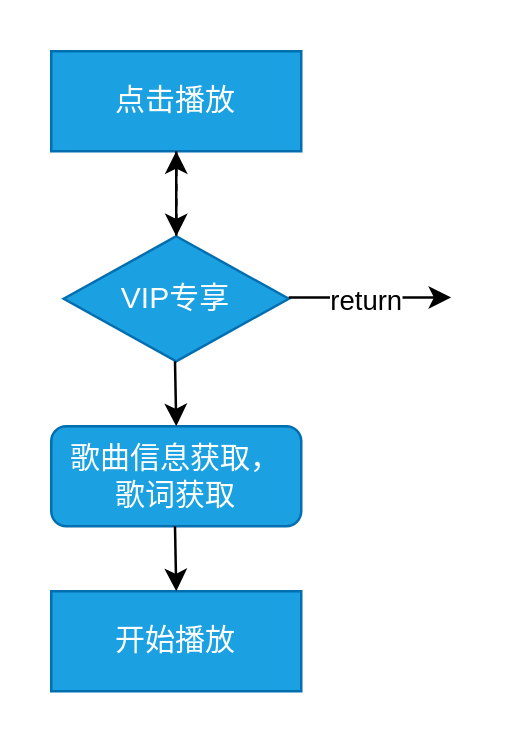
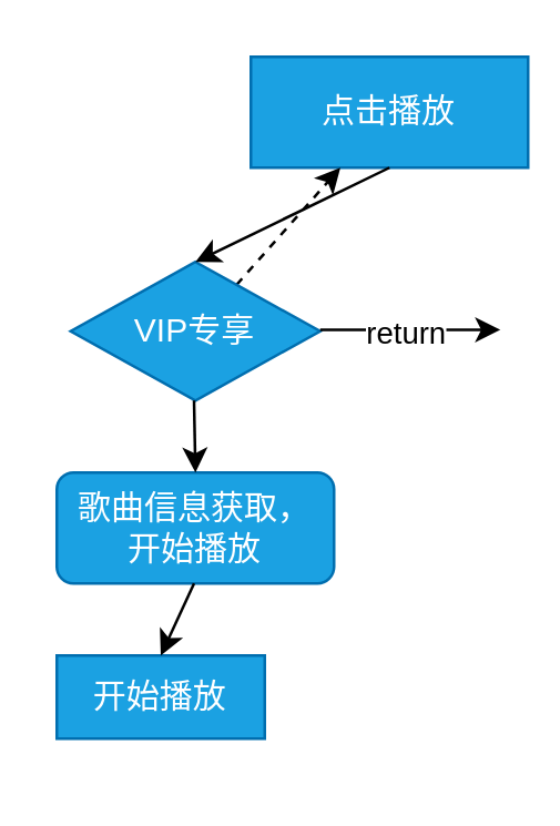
- <mxCell id="2" value="点击播放" style="rounded=0;whiteSpace=wrap;html=1;fillColor=#1ba1e2;fontColor=#ffffff;strokeColor=#006EAF;" vertex="1" parent="1"><mxGeometry x="20" y="20" width="100" height="40" as="geometry" /></mxCell>
+ <mxCell id="2" value="点击播放" style="rounded=0;whiteSpace=wrap;html=1;fillColor=#1ba1e2;fontColor=#ffffff;strokeColor=#006EAF;" vertex="1" parent="1"><mxGeometry x="90" y="20" width="100" height="40" as="geometry" /></mxCell>
- <mxCell id="8" value="歌曲信息获取，&lt;br&gt;歌词获取" style="rounded=1;whiteSpace=wrap;html=1;fontColor=#FFFFFF;fillColor=#1ba1e2;strokeColor=#006EAF;" vertex="1" parent="1"><mxGeometry x="20" y="170" width="100" height="40" as="geometry" /></mxCell>
+ <mxCell id="8" value="歌曲信息获取，&lt;br&gt;开始播放" style="rounded=1;whiteSpace=wrap;html=1;fontColor=#FFFFFF;fillColor=#1ba1e2;strokeColor=#006EAF;" vertex="1" parent="1"><mxGeometry x="20" y="170" width="100" height="40" as="geometry" /></mxCell>
- <mxCell id="10" value="开始播放" style="rounded=0;whiteSpace=wrap;html=1;fontColor=#FFFFFF;fillColor=#1ba1e2;strokeColor=#006EAF;" vertex="1" parent="1"><mxGeometry x="20" y="236" width="100" height="40" as="geometry" /></mxCell>
+ <mxCell id="10" value="开始播放" style="rounded=0;whiteSpace=wrap;html=1;fontColor=#FFFFFF;fillColor=#1ba1e2;strokeColor=#006EAF;" vertex="1" parent="1"><mxGeometry x="20" y="236" width="75" height="30" as="geometry" /></mxCell>
